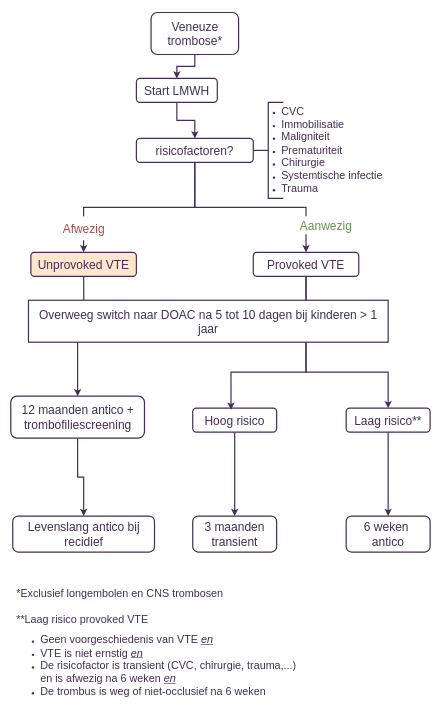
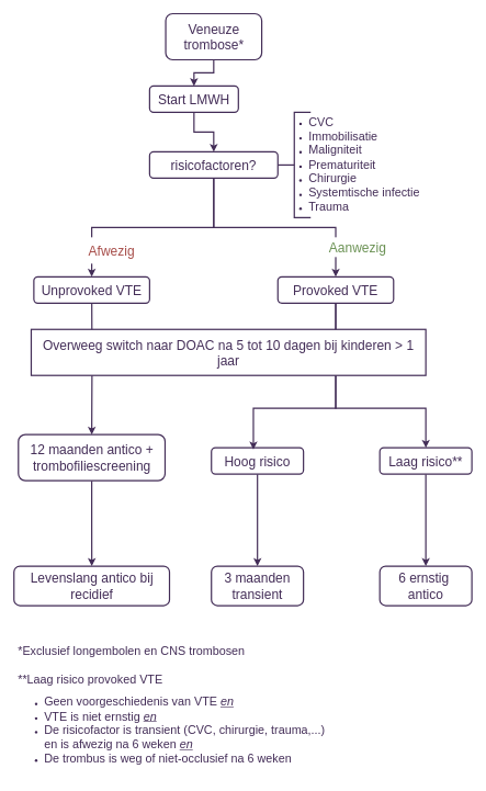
- <mxCell id="22" value="Afwezig" style="text;html=1;align=center;verticalAlign=middle;resizable=0;points=[];autosize=1;strokeColor=none;fillColor=default;fontSize=20;fontColor=#A64C48;" vertex="1" parent="1"><mxGeometry x="94" y="360" width="90" height="40" as="geometry" /></mxCell>
+ <mxCell id="22" value="Afwezig" style="text;html=1;align=center;verticalAlign=middle;resizable=0;points=[];autosize=1;strokeColor=none;fillColor=default;fontSize=20;fontColor=#A64C48;" vertex="1" parent="1"><mxGeometry x="94" y="360" width="150" height="40" as="geometry" /></mxCell>
- <mxCell id="8" value="&lt;font style=&quot;font-size: 20px;&quot;&gt;Unprovoked VTE&lt;/font&gt;" style="rounded=1;whiteSpace=wrap;html=1;fillColor=#ffe6cc;strokeColor=#432D57;strokeWidth=2;fontColor=#432D57;" vertex="1" parent="1"><mxGeometry x="51" y="420" width="176" height="40" as="geometry" /></mxCell>
+ <mxCell id="8" value="&lt;font style=&quot;font-size: 20px;&quot;&gt;Unprovoked VTE&lt;/font&gt;" style="rounded=1;whiteSpace=wrap;html=1;fillColor=#FFFFFF;strokeColor=#432D57;strokeWidth=2;fontColor=#432D57;" vertex="1" parent="1"><mxGeometry x="51" y="420" width="176" height="40" as="geometry" /></mxCell>
- <mxCell id="26" value="&lt;font style=&quot;font-size: 20px;&quot;&gt;12 maanden antico + trombofiliescreening&lt;/font&gt;" style="rounded=1;whiteSpace=wrap;html=1;fillColor=#FFFFFF;strokeColor=#432D57;strokeWidth=2;fontColor=#432D57;" vertex="1" parent="1"><mxGeometry x="17.5" y="660" width="223" height="70" as="geometry" /></mxCell>
+ <mxCell id="26" value="&lt;font style=&quot;font-size: 20px;&quot;&gt;12 maanden antico + trombofiliescreening&lt;/font&gt;" style="rounded=1;whiteSpace=wrap;html=1;fillColor=#FFFFFF;strokeColor=#432D57;strokeWidth=2;fontColor=#432D57;" vertex="1" parent="1"><mxGeometry x="27.5" y="660" width="223" height="70" as="geometry" /></mxCell>
- <mxCell id="23" value="&lt;font style=&quot;font-size: 20px;&quot;&gt;6 weken&amp;nbsp;&lt;/font&gt;&lt;div&gt;&lt;font style=&quot;font-size: 20px;&quot;&gt;antico&lt;/font&gt;&lt;/div&gt;" style="rounded=1;whiteSpace=wrap;html=1;fillColor=#FFFFFF;strokeColor=#432D57;strokeWidth=2;fontColor=#432D57;" vertex="1" parent="1"><mxGeometry x="577" y="860" width="140" height="60" as="geometry" /></mxCell>
+ <mxCell id="23" value="&lt;font style=&quot;font-size: 20px;&quot;&gt;6 ernstig&amp;nbsp;&lt;/font&gt;&lt;div&gt;&lt;font style=&quot;font-size: 20px;&quot;&gt;antico&lt;/font&gt;&lt;/div&gt;" style="rounded=1;whiteSpace=wrap;html=1;fillColor=#FFFFFF;strokeColor=#432D57;strokeWidth=2;fontColor=#432D57;" vertex="1" parent="1"><mxGeometry x="577" y="860" width="140" height="60" as="geometry" /></mxCell>
